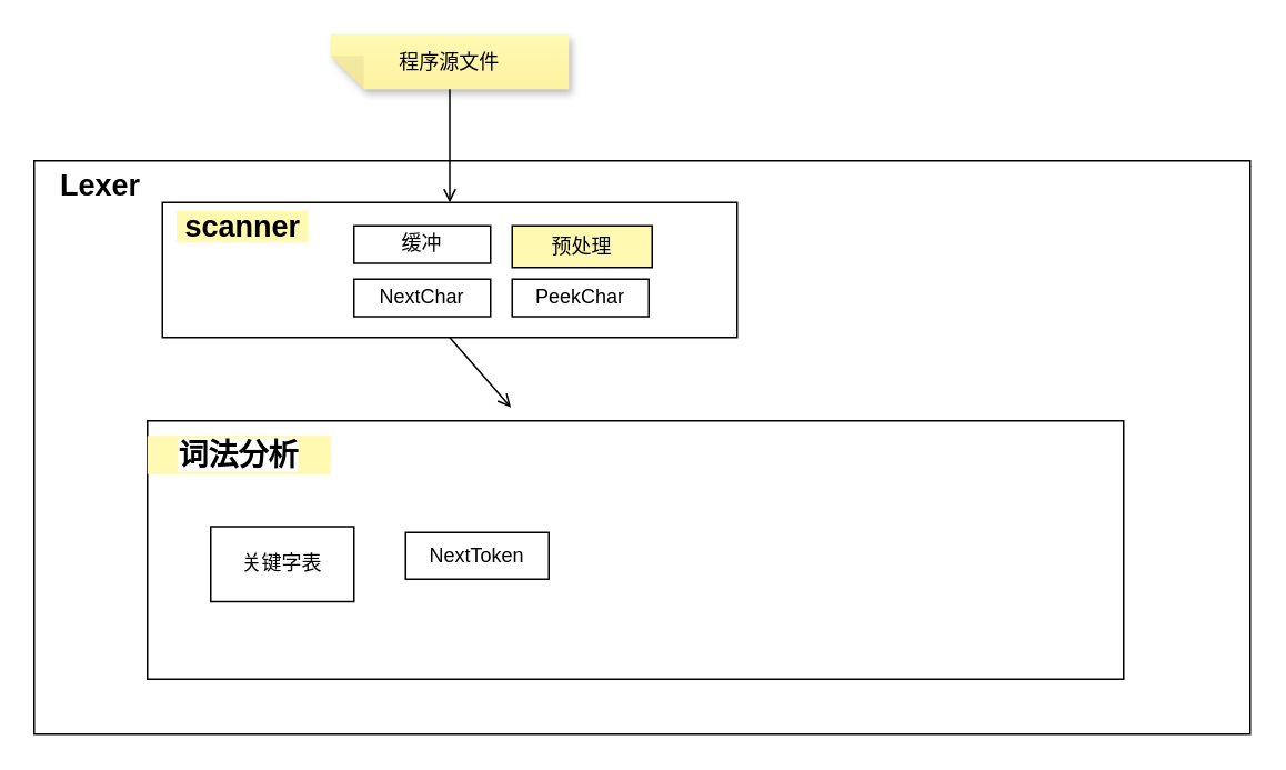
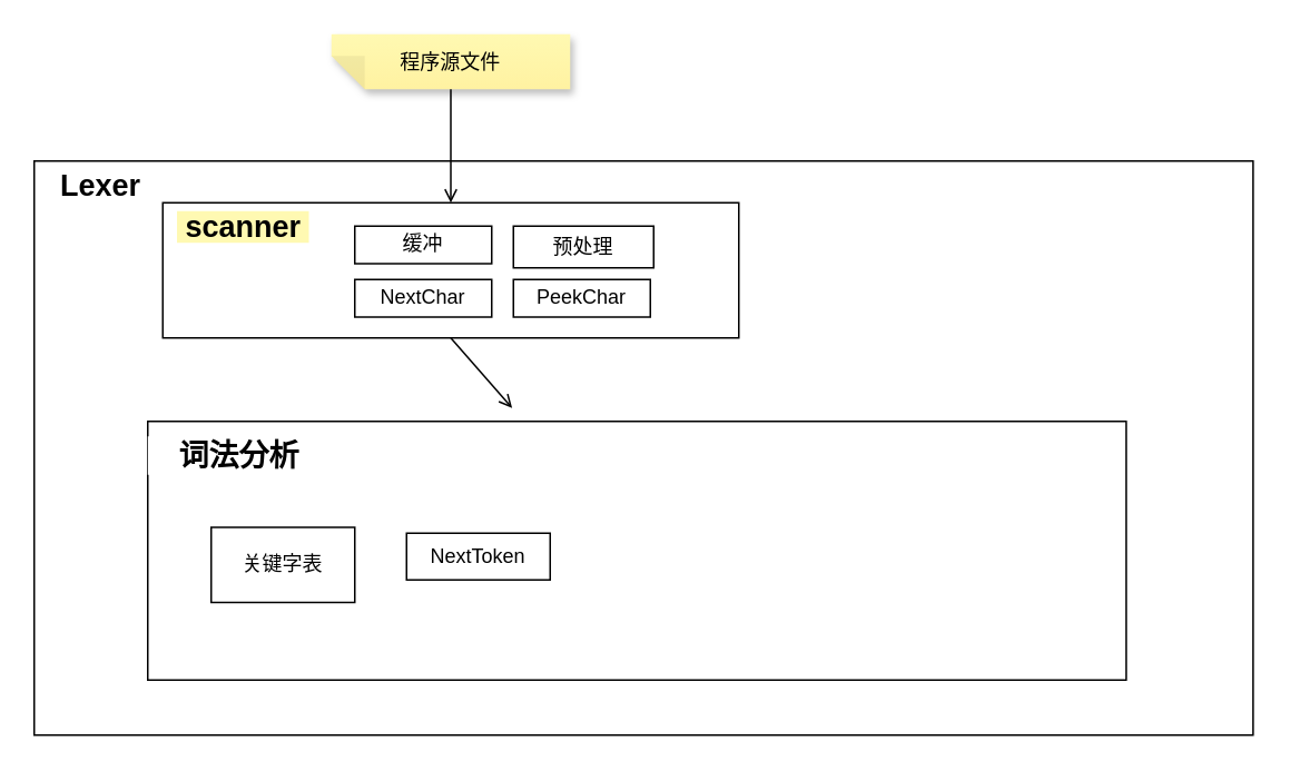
- <mxCell id="8" value="预处理" style="rounded=0;whiteSpace=wrap;html=1;fillColor=#fff9b2;" vertex="1" parent="5"><mxGeometry x="210" y="14" width="84" height="25" as="geometry" /></mxCell>
+ <mxCell id="8" value="预处理" style="rounded=0;whiteSpace=wrap;html=1;" vertex="1" parent="5"><mxGeometry x="210" y="14" width="84" height="25" as="geometry" /></mxCell>
- <mxCell id="15" value="&lt;meta charset=&quot;utf-8&quot; style=&quot;font-size: 18px;&quot;&gt;&lt;span style=&quot;color: rgb(0, 0, 0); font-family: Helvetica; font-size: 18px; font-style: normal; font-variant-ligatures: normal; font-variant-caps: normal; letter-spacing: normal; orphans: 2; text-align: center; text-indent: 0px; text-transform: none; widows: 2; word-spacing: 0px; -webkit-text-stroke-width: 0px; background-color: rgb(255, 255, 255); text-decoration-thickness: initial; text-decoration-style: initial; text-decoration-color: initial; float: none; display: inline !important;&quot;&gt;词法分析&lt;/span&gt;" style="rounded=0;whiteSpace=wrap;html=1;fontStyle=1;fontSize=18;strokeColor=none;fillColor=#fff9b2;" vertex="1" parent="1"><mxGeometry x="88" y="261" width="110" height="23" as="geometry" /></mxCell>
+ <mxCell id="15" value="&lt;meta charset=&quot;utf-8&quot; style=&quot;font-size: 18px;&quot;&gt;&lt;span style=&quot;color: rgb(0, 0, 0); font-family: Helvetica; font-size: 18px; font-style: normal; font-variant-ligatures: normal; font-variant-caps: normal; letter-spacing: normal; orphans: 2; text-align: center; text-indent: 0px; text-transform: none; widows: 2; word-spacing: 0px; -webkit-text-stroke-width: 0px; background-color: rgb(255, 255, 255); text-decoration-thickness: initial; text-decoration-style: initial; text-decoration-color: initial; float: none; display: inline !important;&quot;&gt;词法分析&lt;/span&gt;" style="rounded=0;whiteSpace=wrap;html=1;fontStyle=1;fontSize=18;strokeColor=none;" vertex="1" parent="1"><mxGeometry x="88" y="261" width="110" height="23" as="geometry" /></mxCell>
